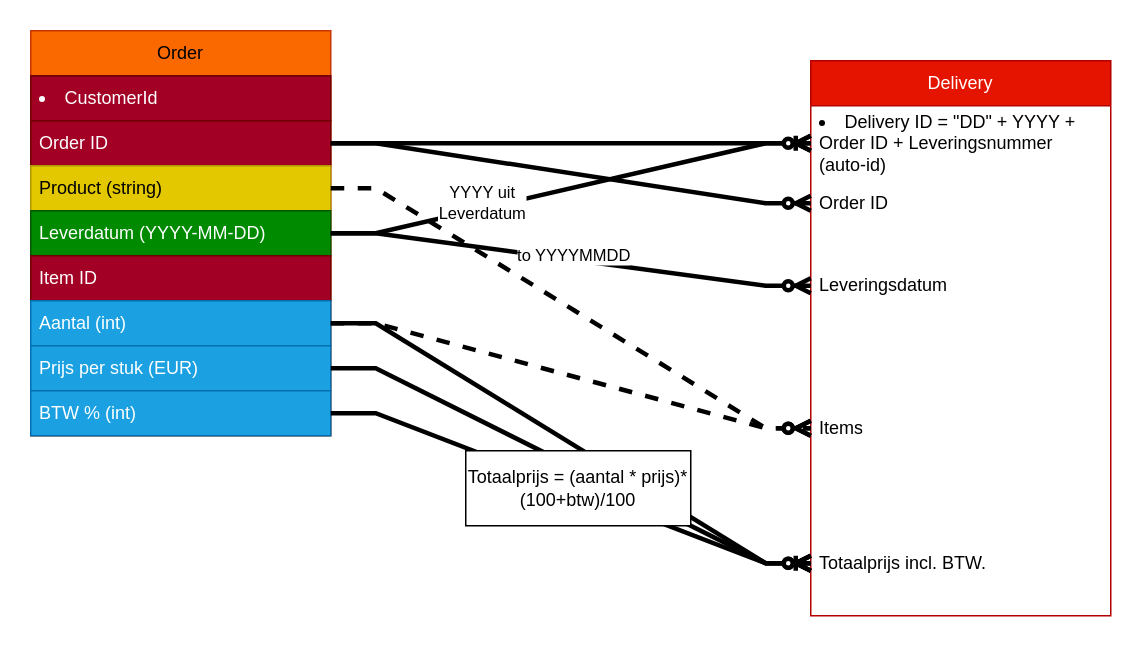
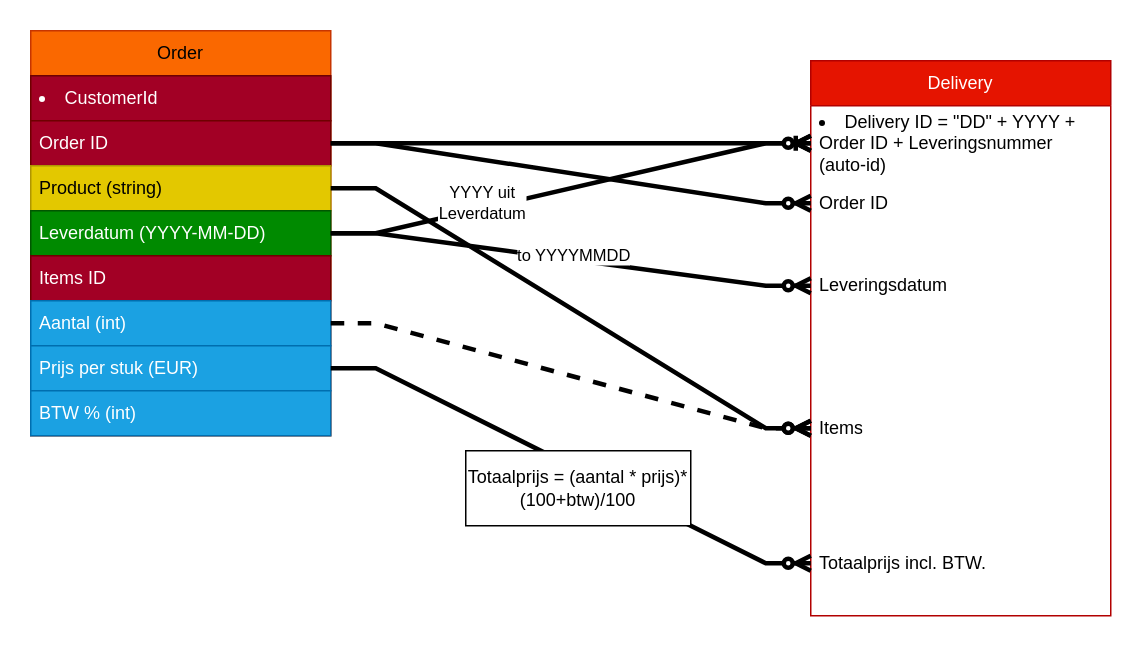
- <mxCell id="27" value="" style="edgeStyle=entityRelationEdgeStyle;fontSize=12;html=1;endArrow=ERzeroToMany;endFill=1;rounded=0;strokeWidth=3;dashed=1;" parent="1" source="5" target="15" edge="1"><mxGeometry width="100" height="100" relative="1" as="geometry"><mxPoint x="220" y="130" as="sourcePoint" /><mxPoint x="320" y="30" as="targetPoint" /><Array as="points"><mxPoint x="550" y="270" /></Array></mxGeometry></mxCell>
+ <mxCell id="27" value="" style="edgeStyle=entityRelationEdgeStyle;fontSize=12;html=1;endArrow=ERzeroToMany;endFill=1;rounded=0;strokeWidth=3;" parent="1" source="5" target="15" edge="1"><mxGeometry width="100" height="100" relative="1" as="geometry"><mxPoint x="220" y="130" as="sourcePoint" /><mxPoint x="320" y="30" as="targetPoint" /><Array as="points"><mxPoint x="550" y="270" /></Array></mxGeometry></mxCell>
- <mxCell id="7" value="Item ID" style="text;strokeColor=#6F0000;fillColor=#a20025;align=left;verticalAlign=middle;spacingLeft=4;spacingRight=4;overflow=hidden;points=[[0,0.5],[1,0.5]];portConstraint=eastwest;rotatable=0;whiteSpace=wrap;html=1;fontColor=#ffffff;" parent="2" vertex="1"><mxGeometry y="150" width="200" height="30" as="geometry" /></mxCell>
+ <mxCell id="7" value="Items ID" style="text;strokeColor=#6F0000;fillColor=#a20025;align=left;verticalAlign=middle;spacingLeft=4;spacingRight=4;overflow=hidden;points=[[0,0.5],[1,0.5]];portConstraint=eastwest;rotatable=0;whiteSpace=wrap;html=1;fontColor=#ffffff;" parent="2" vertex="1"><mxGeometry y="150" width="200" height="30" as="geometry" /></mxCell>
- <mxCell id="23" value="" style="edgeStyle=entityRelationEdgeStyle;fontSize=12;html=1;endArrow=ERoneToMany;rounded=0;exitX=1;exitY=0.5;exitDx=0;exitDy=0;entryX=0;entryY=0.5;entryDx=0;entryDy=0;strokeWidth=3;" parent="1" source="8" target="16" edge="1"><mxGeometry width="100" height="100" relative="1" as="geometry"><mxPoint x="300" y="250" as="sourcePoint" /><mxPoint x="400" y="150" as="targetPoint" /></mxGeometry></mxCell>
- <mxCell id="25" value="" style="edgeStyle=entityRelationEdgeStyle;fontSize=12;html=1;endArrow=ERzeroToMany;endFill=1;rounded=0;strokeWidth=3;" parent="1" source="10" target="16" edge="1"><mxGeometry width="100" height="100" relative="1" as="geometry"><mxPoint x="220" y="280" as="sourcePoint" /><mxPoint x="320" y="180" as="targetPoint" /></mxGeometry></mxCell>
